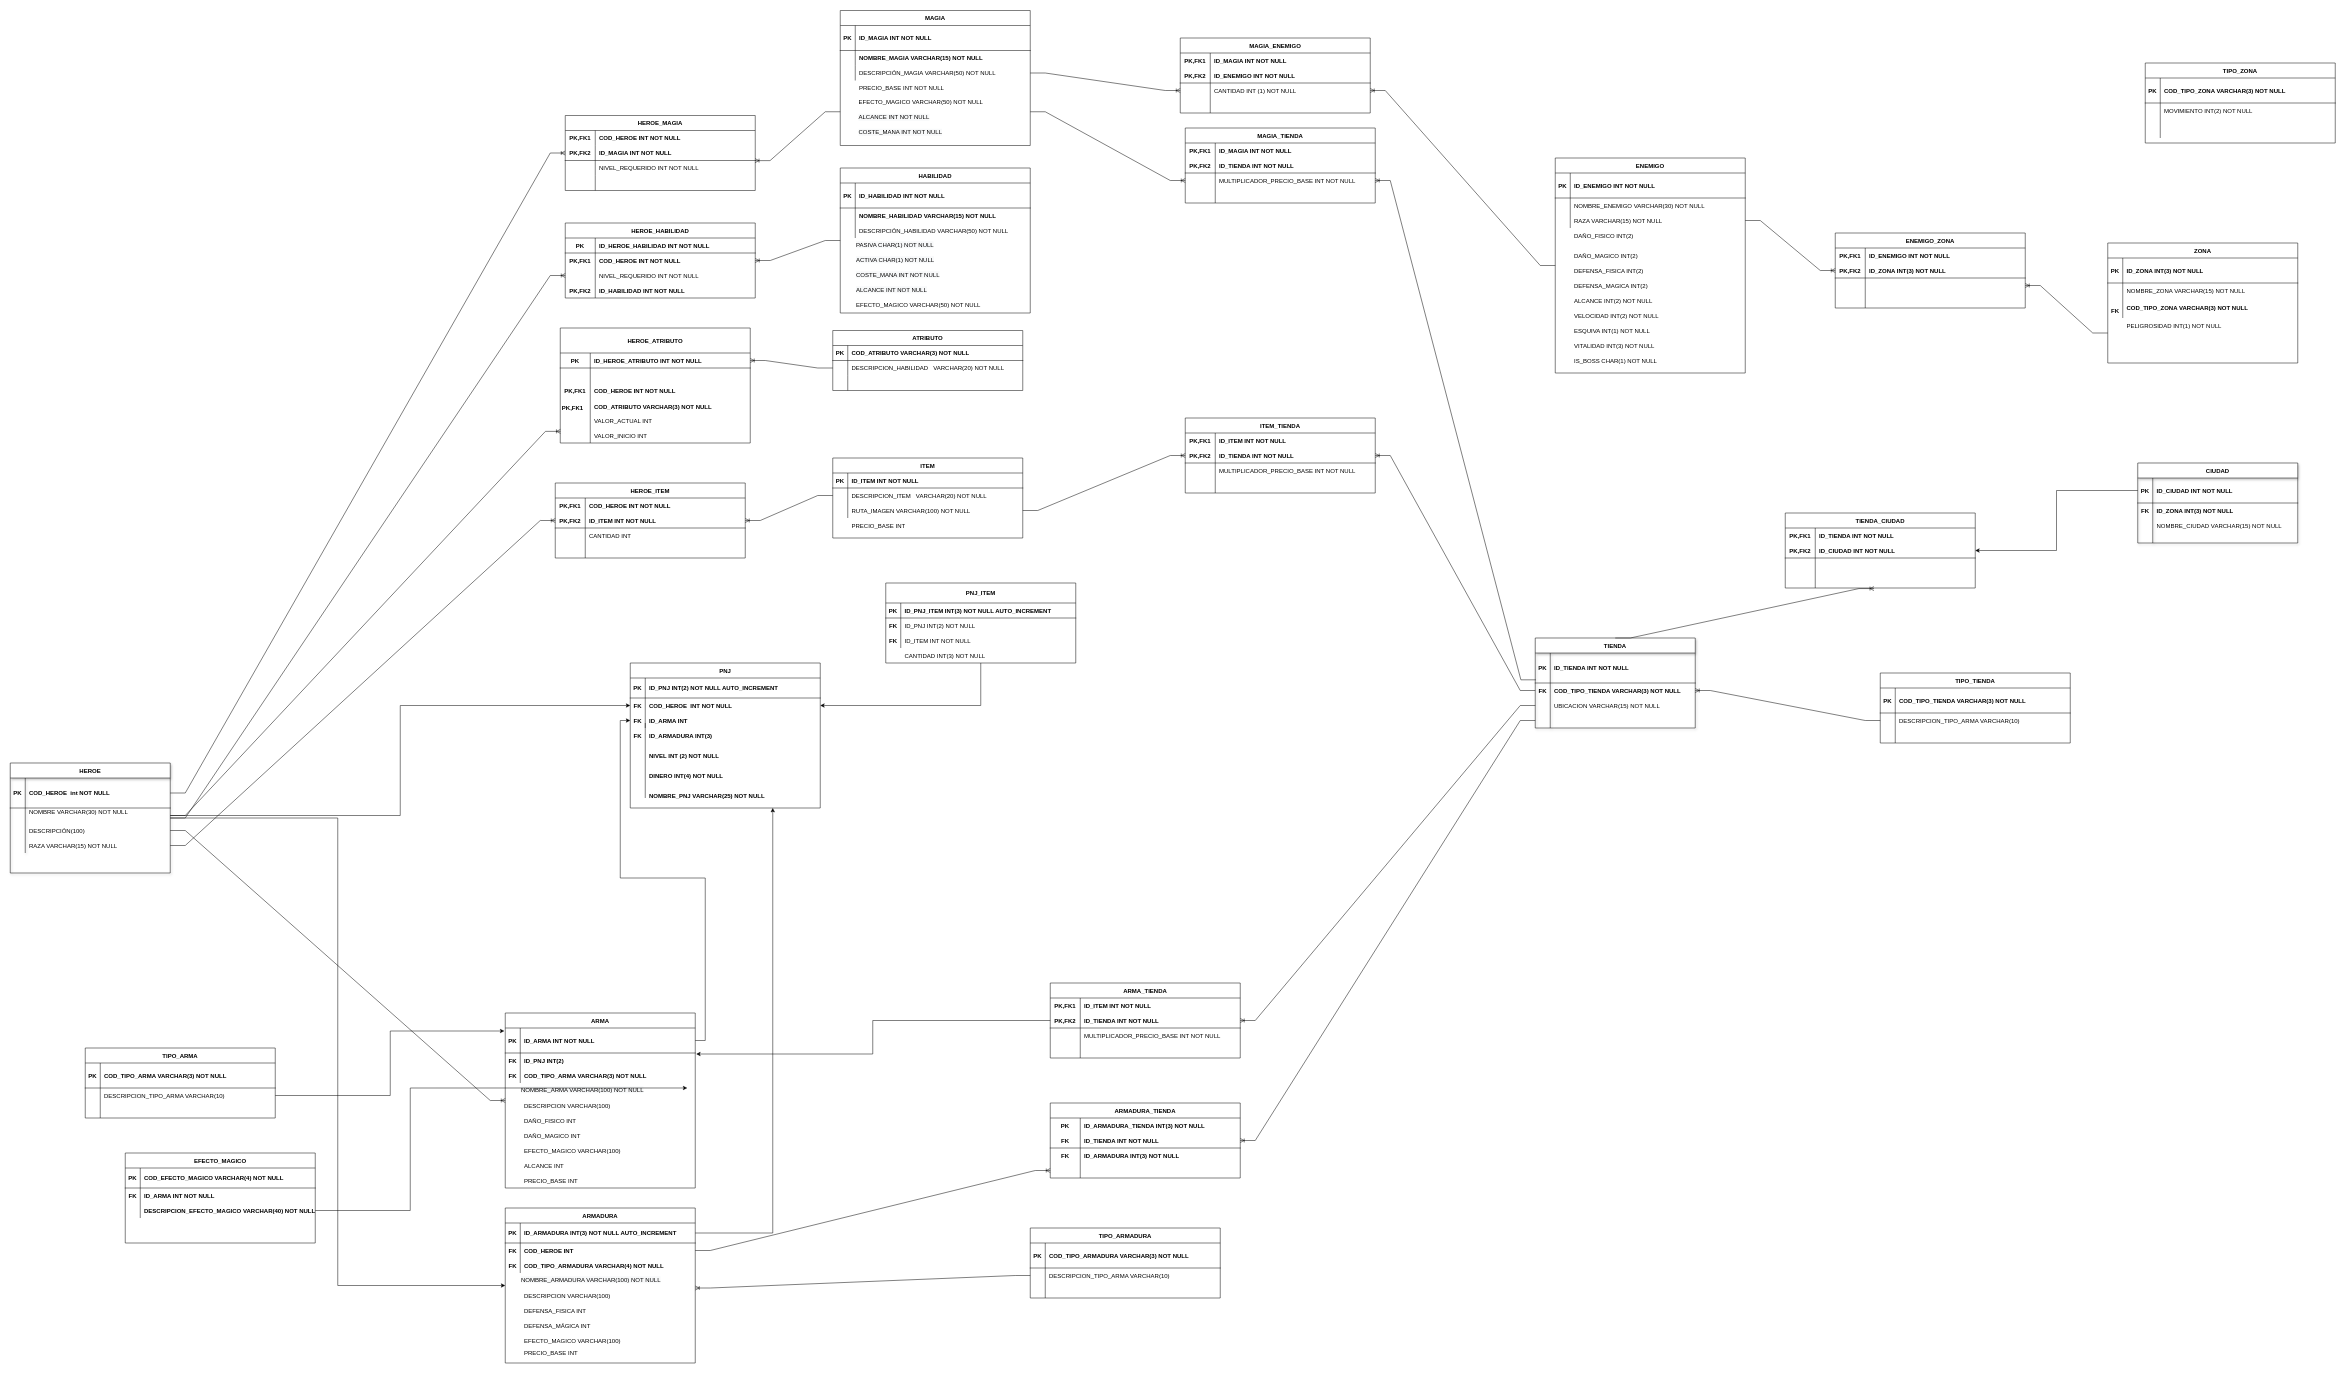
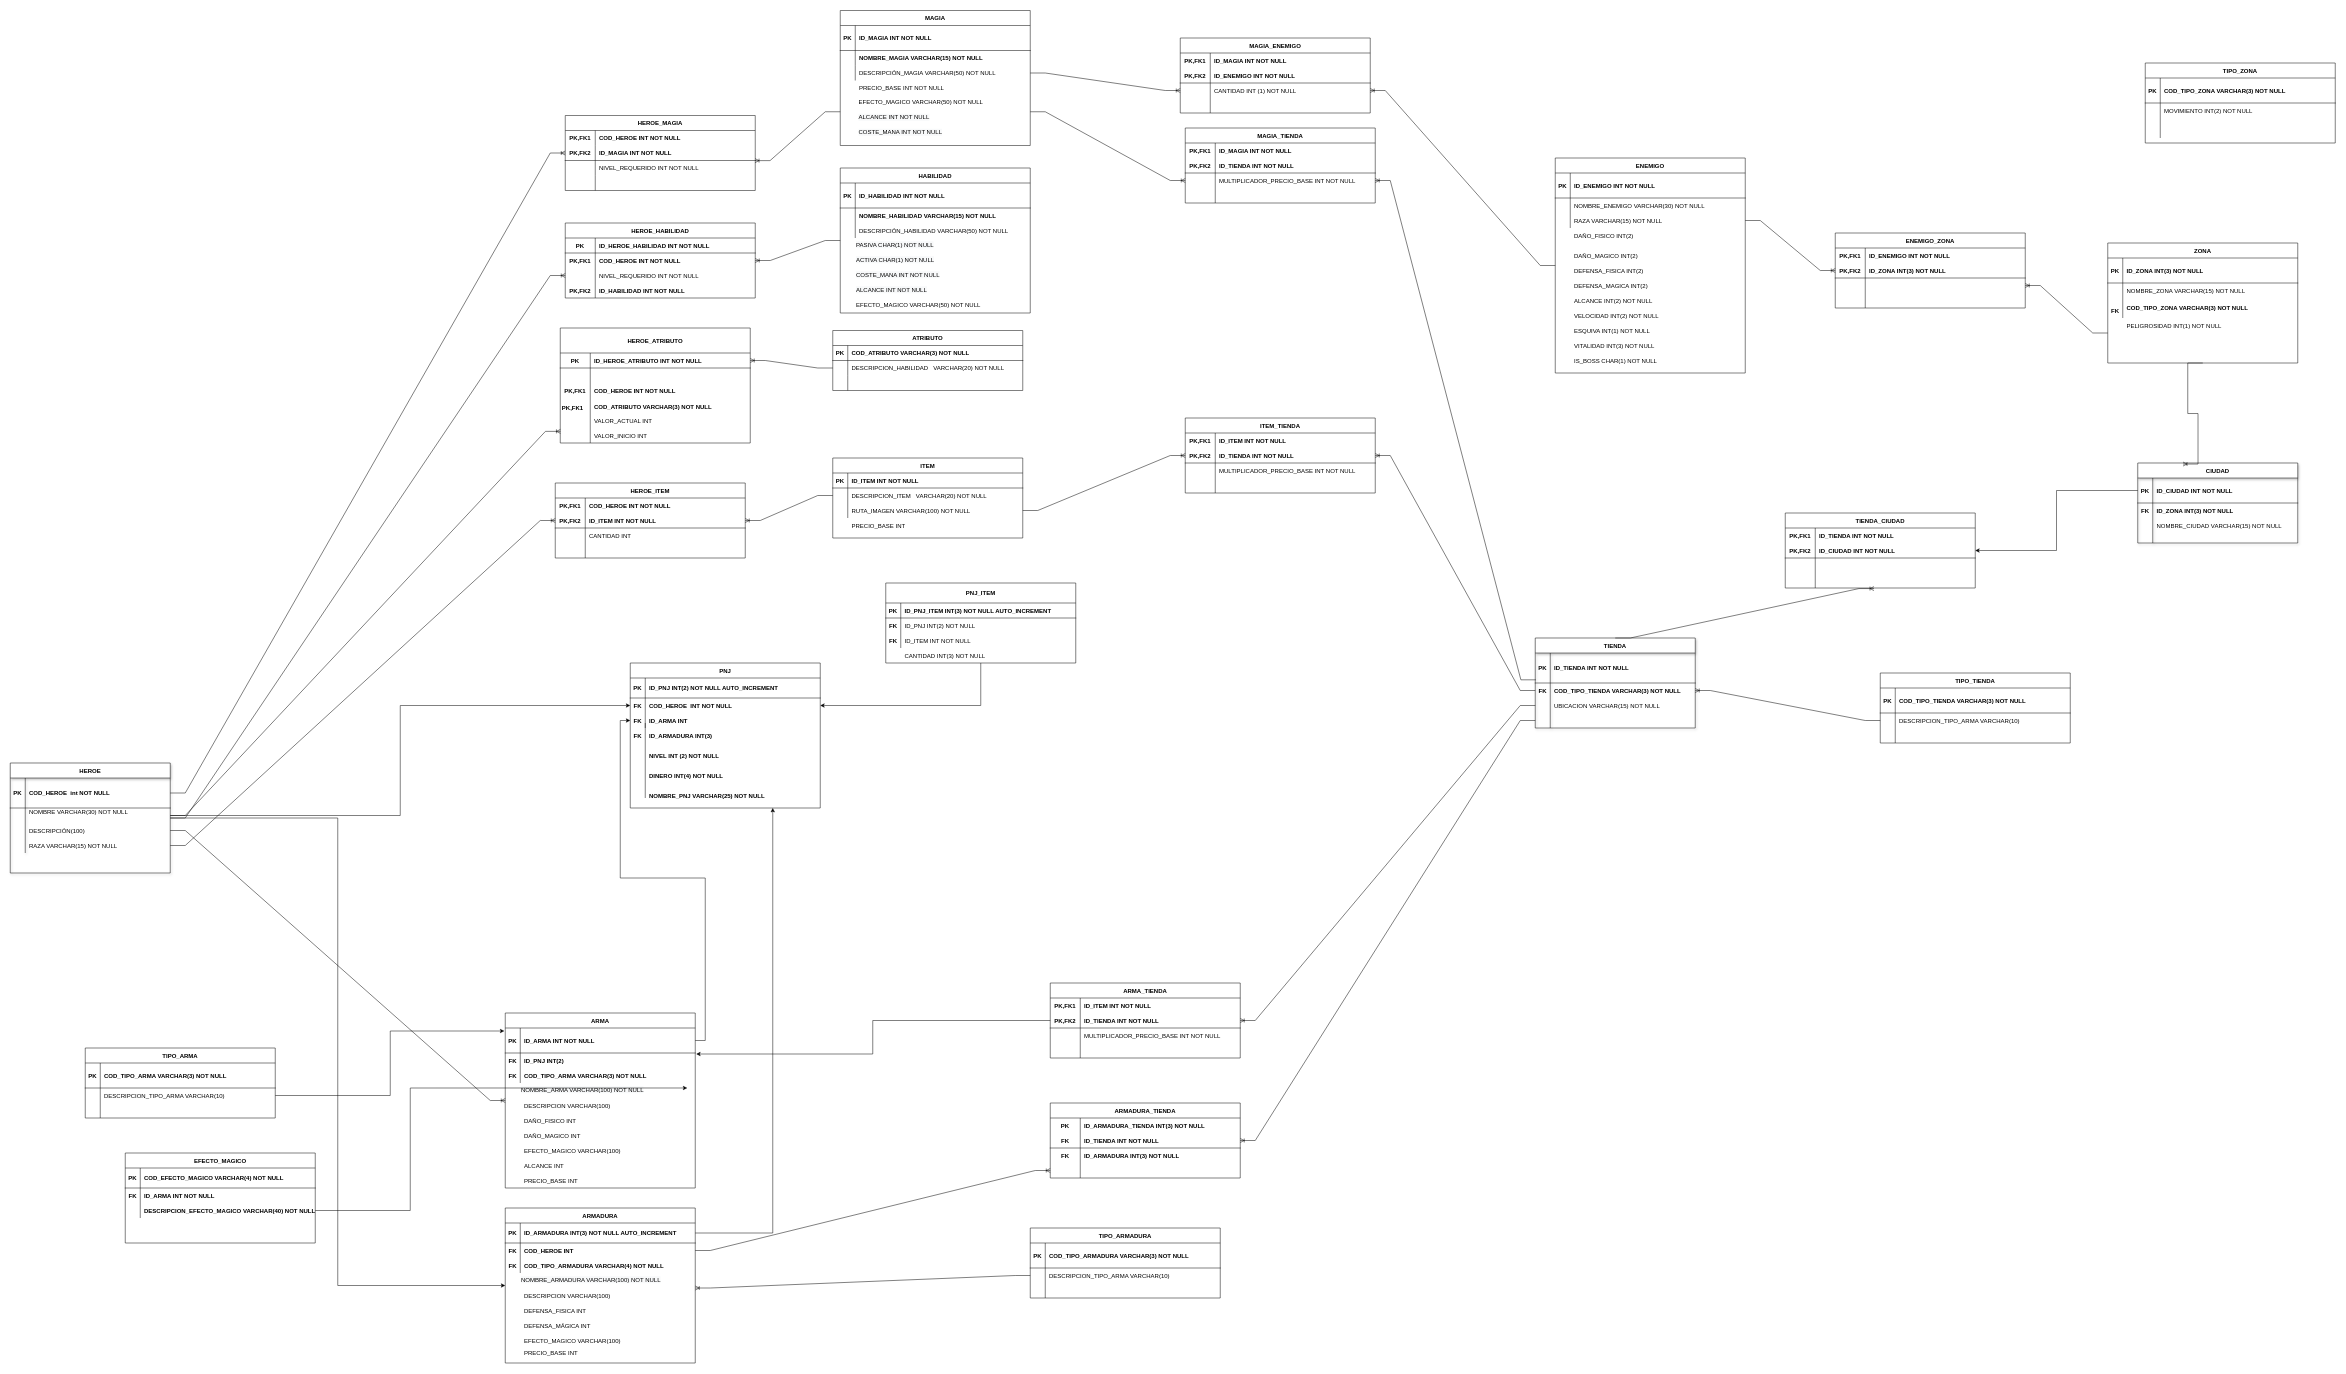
+ <mxCell id="359" value="" style="edgeStyle=entityRelationEdgeStyle;fontSize=12;html=1;endArrow=ERoneToMany;rounded=0;entryX=0.283;entryY=0.013;entryDx=0;entryDy=0;exitX=0.5;exitY=1;exitDx=0;exitDy=0;entryPerimeter=0;" parent="1" source="330" target="269" edge="1"><mxGeometry width="100" height="100" relative="1" as="geometry"><mxPoint x="4000" y="945" as="sourcePoint" /><mxPoint x="4100" y="845" as="targetPoint" /></mxGeometry></mxCell>
